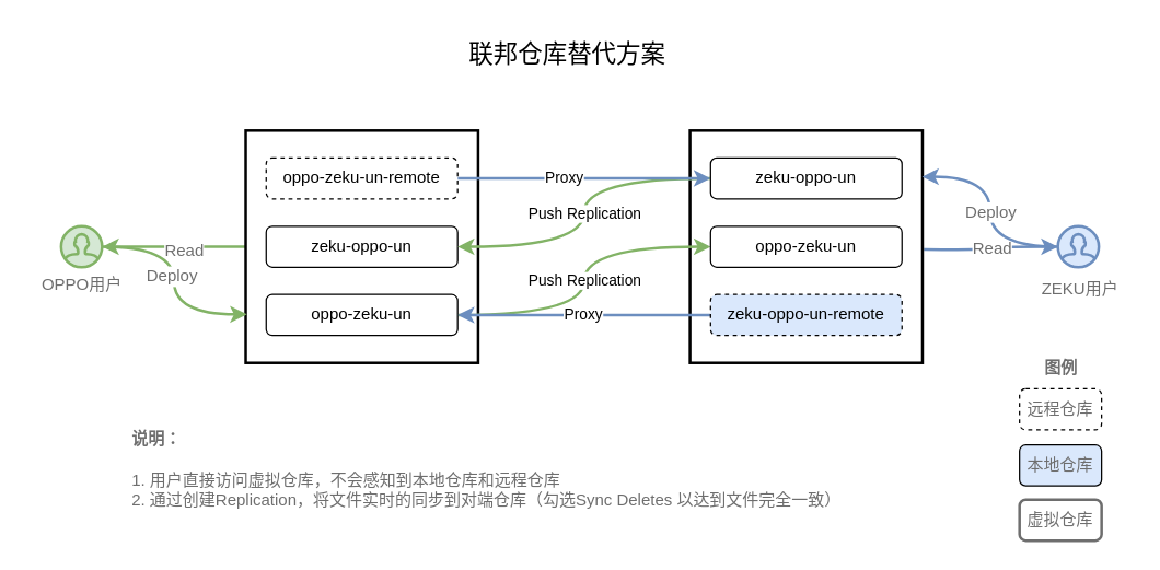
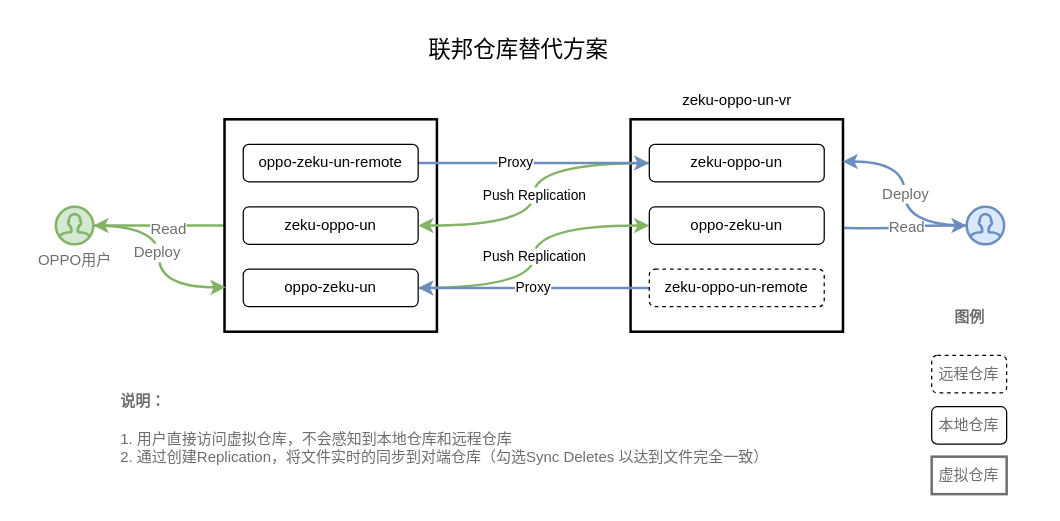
+ <mxCell id="18" value="zeku-oppo-un-vr" style="text;html=1;align=center;verticalAlign=middle;resizable=0;points=[];autosize=1;strokeColor=none;fillColor=none;" vertex="1" parent="1"><mxGeometry x="534" y="65" width="110" height="30" as="geometry" /></mxCell>
- <mxCell id="15" value="oppo-zeku-un-remote" style="rounded=1;whiteSpace=wrap;html=1;dashed=1;" vertex="1" parent="1"><mxGeometry x="194" y="115" width="140" height="30" as="geometry" /></mxCell>
+ <mxCell id="15" value="oppo-zeku-un-remote" style="rounded=1;whiteSpace=wrap;html=1;dashed=0;" vertex="1" parent="1"><mxGeometry x="194" y="115" width="140" height="30" as="geometry" /></mxCell>
- <mxCell id="30" value="ZEKU用户" style="text;html=1;align=center;verticalAlign=middle;resizable=0;points=[];autosize=1;strokeColor=none;fillColor=none;fontSize=12;fontColor=#6E6E6E;" vertex="1" parent="1"><mxGeometry x="751.5" y="198" width="74" height="26" as="geometry" /></mxCell>
- <mxCell id="17" value="zeku-oppo-un-remote" style="rounded=1;whiteSpace=wrap;html=1;dashed=1;fillColor=#dae8fc;" vertex="1" parent="1"><mxGeometry x="519" y="215" width="140" height="30" as="geometry" /></mxCell>
+ <mxCell id="17" value="zeku-oppo-un-remote" style="rounded=1;whiteSpace=wrap;html=1;dashed=1;" vertex="1" parent="1"><mxGeometry x="519" y="215" width="140" height="30" as="geometry" /></mxCell>
- <mxCell id="20" value="图例" style="text;html=1;align=center;verticalAlign=middle;resizable=0;points=[];autosize=1;strokeColor=none;fillColor=none;fontSize=12;fontColor=#6E6E6E;fontStyle=1" vertex="1" parent="1"><mxGeometry x="754" y="256" width="42" height="26" as="geometry" /></mxCell>
+ <mxCell id="20" value="图例" style="text;html=1;align=center;verticalAlign=middle;resizable=0;points=[];autosize=1;strokeColor=none;fillColor=none;fontSize=12;fontColor=#6E6E6E;fontStyle=1" vertex="1" parent="1"><mxGeometry x="754" y="241" width="42" height="26" as="geometry" /></mxCell>
- <mxCell id="22" value="本地仓库" style="rounded=1;whiteSpace=wrap;html=1;fontColor=#6E6E6E;fillColor=#dae8fc;" vertex="1" parent="1"><mxGeometry x="745" y="325" width="60" height="30" as="geometry" /></mxCell>
+ <mxCell id="22" value="本地仓库" style="rounded=1;whiteSpace=wrap;html=1;fontColor=#6E6E6E;" vertex="1" parent="1"><mxGeometry x="745" y="325" width="60" height="30" as="geometry" /></mxCell>
- <mxCell id="23" value="虚拟仓库" style="whiteSpace=wrap;html=1;strokeWidth=2;fontSize=12;fontColor=#6E6E6E;strokeColor=#6E6E6E;rounded=1;" vertex="1" parent="1"><mxGeometry x="745" y="365" width="60" height="30" as="geometry" /></mxCell>
+ <mxCell id="23" value="虚拟仓库" style="rounded=0;whiteSpace=wrap;html=1;strokeWidth=2;fontSize=12;fontColor=#6E6E6E;strokeColor=#6E6E6E;" vertex="1" parent="1"><mxGeometry x="745" y="365" width="60" height="30" as="geometry" /></mxCell>
